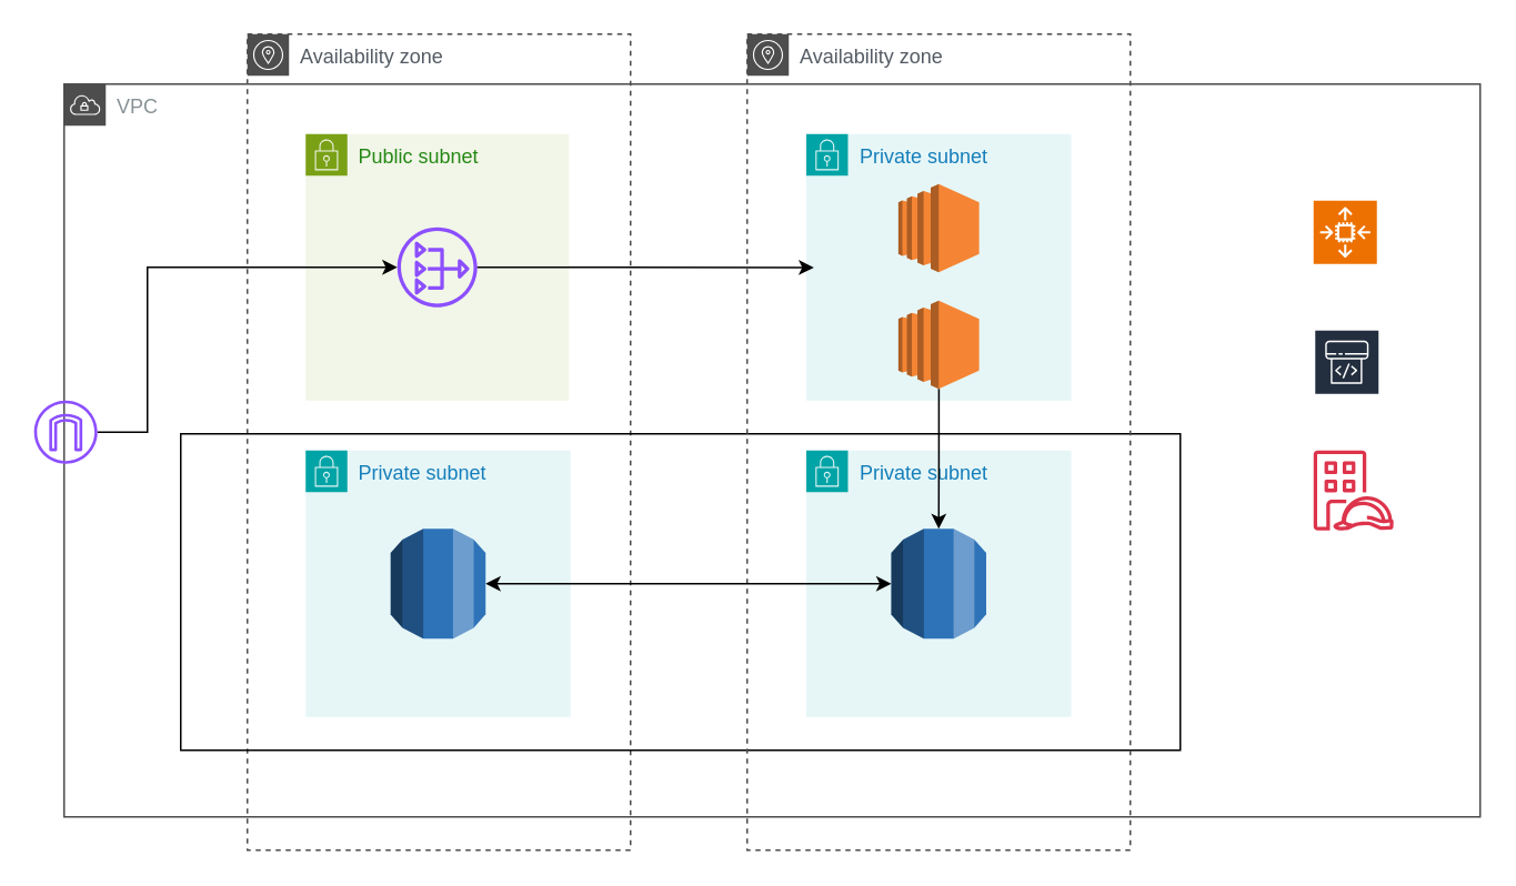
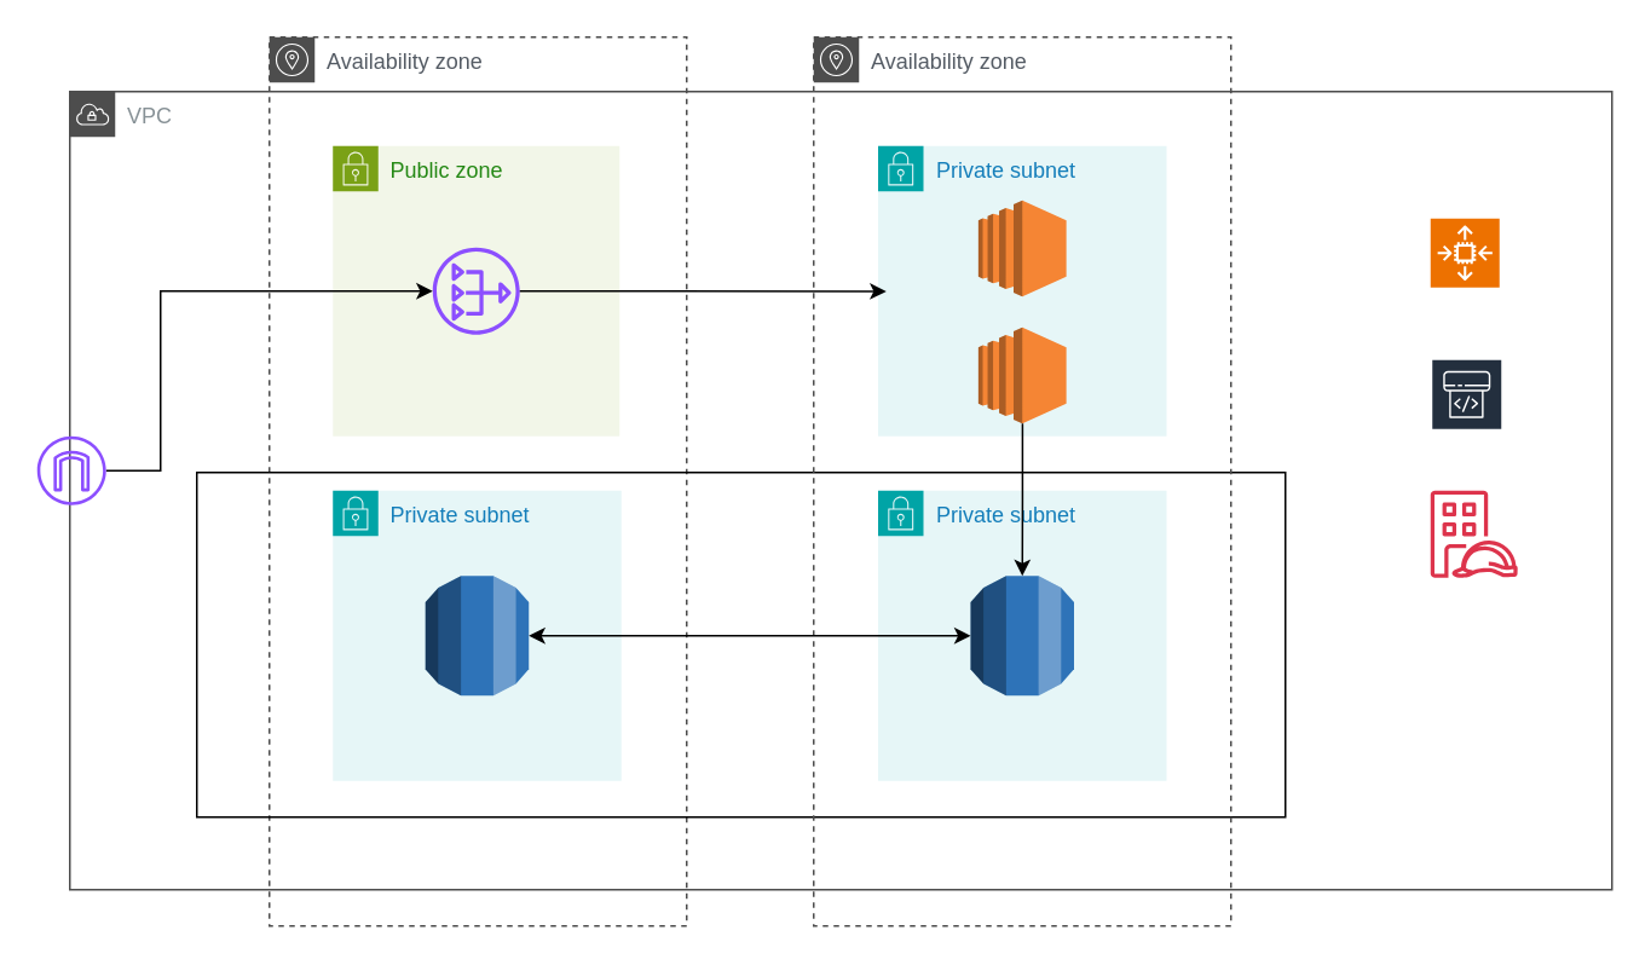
- <mxCell id="4" value="Public subnet" style="points=[[0,0],[0.25,0],[0.5,0],[0.75,0],[1,0],[1,0.25],[1,0.5],[1,0.75],[1,1],[0.75,1],[0.5,1],[0.25,1],[0,1],[0,0.75],[0,0.5],[0,0.25]];outlineConnect=0;gradientColor=none;html=1;whiteSpace=wrap;fontSize=12;fontStyle=0;container=1;pointerEvents=0;collapsible=0;recursiveResize=0;shape=mxgraph.aws4.group;grIcon=mxgraph.aws4.group_security_group;grStroke=0;strokeColor=#7AA116;fillColor=#F2F6E8;verticalAlign=top;align=left;spacingLeft=30;fontColor=#248814;dashed=0;" vertex="1" parent="1"><mxGeometry x="183" y="80" width="158" height="160" as="geometry" /></mxCell>
+ <mxCell id="4" value="Public zone" style="points=[[0,0],[0.25,0],[0.5,0],[0.75,0],[1,0],[1,0.25],[1,0.5],[1,0.75],[1,1],[0.75,1],[0.5,1],[0.25,1],[0,1],[0,0.75],[0,0.5],[0,0.25]];outlineConnect=0;gradientColor=none;html=1;whiteSpace=wrap;fontSize=12;fontStyle=0;container=1;pointerEvents=0;collapsible=0;recursiveResize=0;shape=mxgraph.aws4.group;grIcon=mxgraph.aws4.group_security_group;grStroke=0;strokeColor=#7AA116;fillColor=#F2F6E8;verticalAlign=top;align=left;spacingLeft=30;fontColor=#248814;dashed=0;" vertex="1" parent="1"><mxGeometry x="183" y="80" width="158" height="160" as="geometry" /></mxCell>
